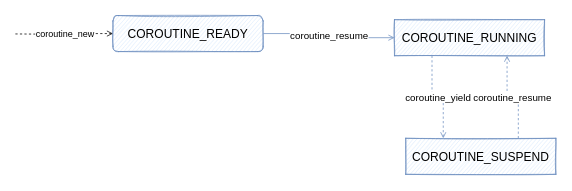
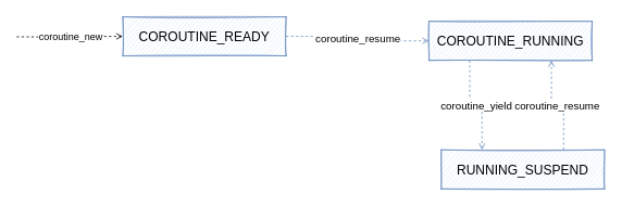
- <mxCell id="3" value="COROUTINE_READY" style="whiteSpace=wrap;html=1;sketch=1;fontSize=16;fillColor=#dae8fc;strokeColor=#6c8ebf;rounded=1;" vertex="1" parent="1"><mxGeometry x="150" y="20" width="200" height="48" as="geometry" /></mxCell>
+ <mxCell id="3" value="COROUTINE_READY" style="rounded=0;whiteSpace=wrap;html=1;sketch=1;fontSize=16;fillColor=#dae8fc;strokeColor=#6c8ebf;" vertex="1" parent="1"><mxGeometry x="150" y="20" width="200" height="48" as="geometry" /></mxCell>
- <mxCell id="2" value="coroutine_resume" style="edgeStyle=orthogonalEdgeStyle;rounded=0;orthogonalLoop=1;jettySize=auto;html=1;exitX=1;exitY=0.5;exitDx=0;exitDy=0;entryX=0;entryY=0.5;entryDx=0;entryDy=0;fontSize=13;endArrow=open;endFill=0;dashed=0;fillColor=#dae8fc;strokeColor=#6c8ebf;" edge="1" parent="1" source="3" target="5"><mxGeometry relative="1" as="geometry" /></mxCell>
+ <mxCell id="2" value="coroutine_resume" style="edgeStyle=orthogonalEdgeStyle;rounded=0;orthogonalLoop=1;jettySize=auto;html=1;exitX=1;exitY=0.5;exitDx=0;exitDy=0;entryX=0;entryY=0.5;entryDx=0;entryDy=0;fontSize=13;endArrow=open;endFill=0;dashed=1;fillColor=#dae8fc;strokeColor=#6c8ebf;" edge="1" parent="1" source="3" target="5"><mxGeometry relative="1" as="geometry" /></mxCell>
- <mxCell id="8" value="COROUTINE_SUSPEND" style="rounded=0;whiteSpace=wrap;html=1;sketch=1;fontSize=16;fillColor=#dae8fc;strokeColor=#6c8ebf;" vertex="1" parent="1"><mxGeometry x="540" y="183.5" width="200" height="48" as="geometry" /></mxCell>
+ <mxCell id="8" value="RUNNING_SUSPEND" style="rounded=0;whiteSpace=wrap;html=1;sketch=1;fontSize=16;fillColor=#dae8fc;strokeColor=#6c8ebf;" vertex="1" parent="1"><mxGeometry x="540" y="183.5" width="200" height="48" as="geometry" /></mxCell>
